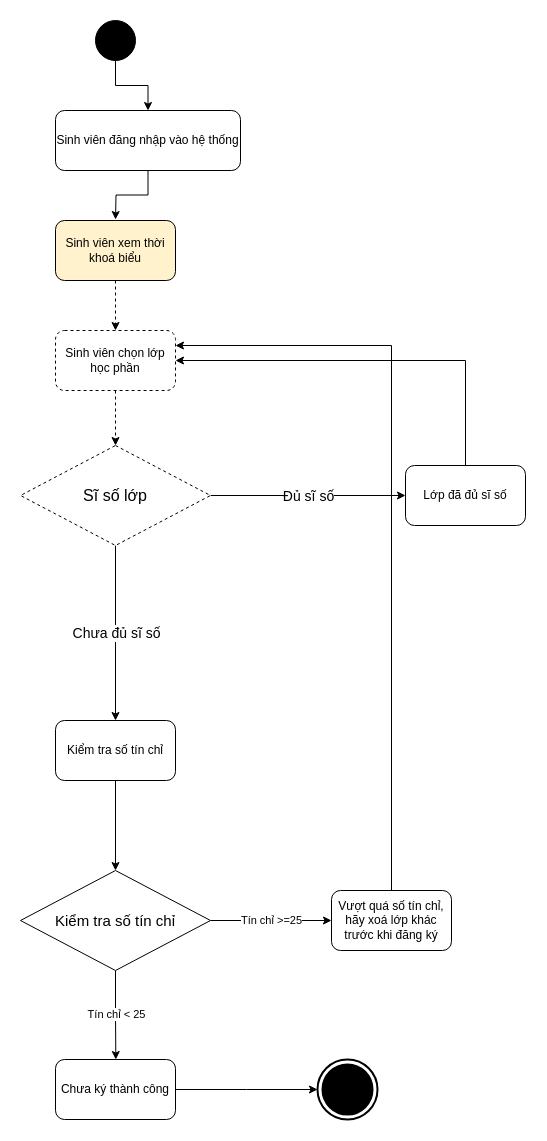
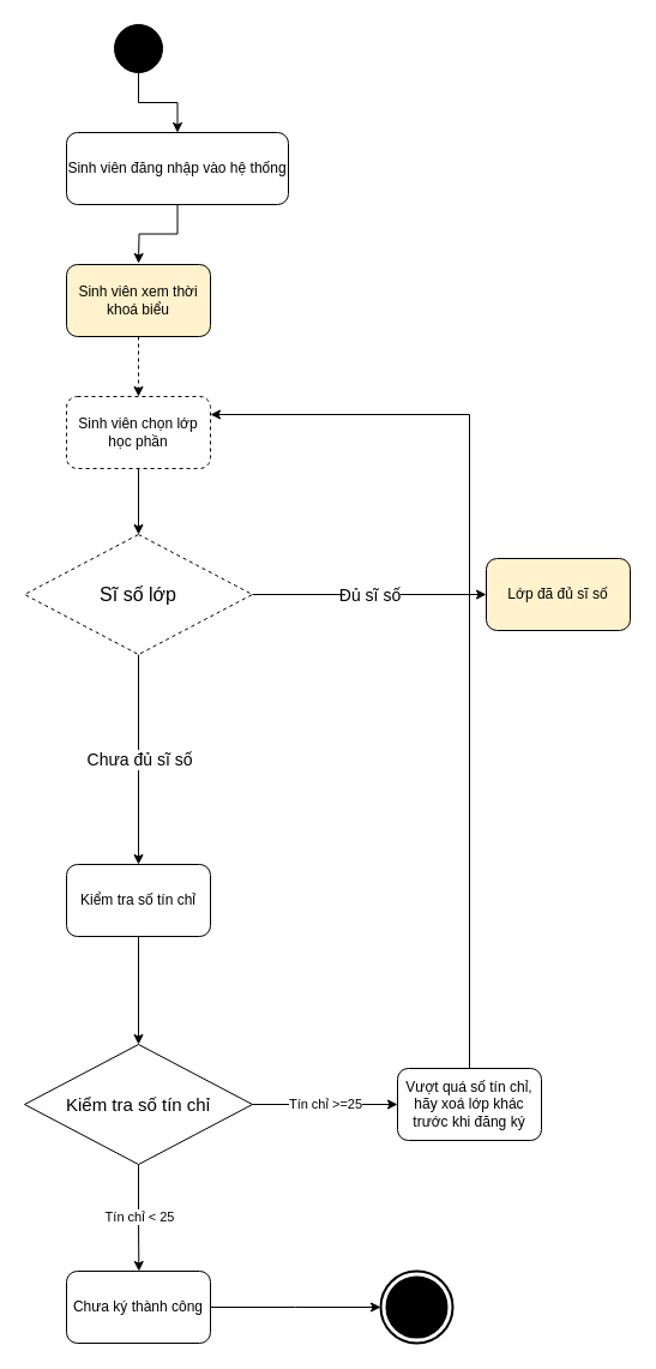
- <mxCell id="13" style="edgeStyle=orthogonalEdgeStyle;rounded=0;orthogonalLoop=1;jettySize=auto;html=1;exitX=0.5;exitY=0;exitDx=0;exitDy=0;entryX=1;entryY=0.5;entryDx=0;entryDy=0;" edge="1" parent="1" source="14" target="9"><mxGeometry relative="1" as="geometry" /></mxCell>
- <mxCell id="8" style="edgeStyle=orthogonalEdgeStyle;rounded=0;orthogonalLoop=1;jettySize=auto;html=1;exitX=0.5;exitY=1;exitDx=0;exitDy=0;entryX=0.5;entryY=0;entryDx=0;entryDy=0;dashed=1;" edge="1" parent="1" source="9" target="12"><mxGeometry relative="1" as="geometry" /></mxCell>
+ <mxCell id="8" style="edgeStyle=orthogonalEdgeStyle;rounded=0;orthogonalLoop=1;jettySize=auto;html=1;exitX=0.5;exitY=1;exitDx=0;exitDy=0;entryX=0.5;entryY=0;entryDx=0;entryDy=0;" edge="1" parent="1" source="9" target="12"><mxGeometry relative="1" as="geometry" /></mxCell>
- <mxCell id="14" value="Lớp đã đủ sĩ số" style="rounded=1;whiteSpace=wrap;html=1;" vertex="1" parent="1"><mxGeometry x="405" y="465" width="120" height="60" as="geometry" /></mxCell>
+ <mxCell id="14" value="Lớp đã đủ sĩ số" style="rounded=1;whiteSpace=wrap;html=1;fillColor=#fff2cc;" vertex="1" parent="1"><mxGeometry x="405" y="465" width="120" height="60" as="geometry" /></mxCell>
